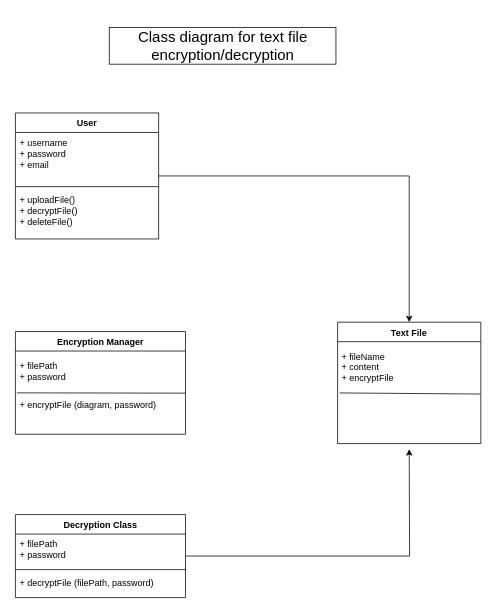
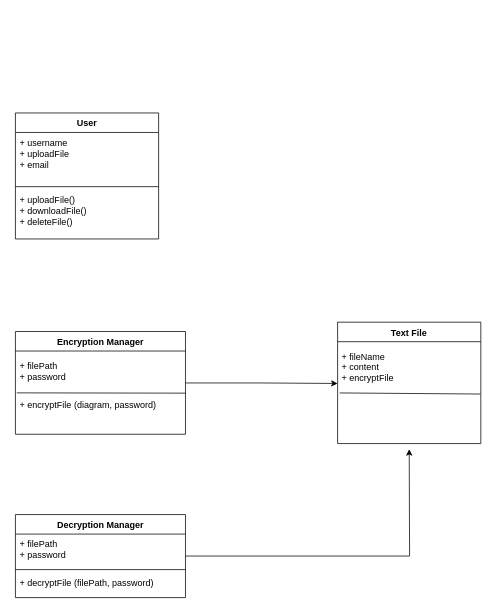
- <mxCell id="25" value="Class diagram for text file encryption/decryption" style="text;html=1;align=center;verticalAlign=middle;whiteSpace=wrap;rounded=0;fontFamily=Helvetica;fontSize=20;labelBackgroundColor=none;labelBorderColor=default;" vertex="1" parent="2"><mxGeometry x="124.23" width="305" height="80" as="geometry" /></mxCell>
- <mxCell id="10" value="+ username&lt;div&gt;+ password&lt;/div&gt;&lt;div&gt;+ email&lt;/div&gt;" style="text;strokeColor=none;fillColor=none;align=left;verticalAlign=top;spacingLeft=4;spacingRight=4;overflow=hidden;rotatable=0;points=[[0,0.5],[1,0.5]];portConstraint=eastwest;whiteSpace=wrap;html=1;spacingTop=1;spacingBottom=7;" vertex="1" parent="9"><mxGeometry y="26" width="190.769" height="67.191" as="geometry" /></mxCell>
+ <mxCell id="10" value="+ username&lt;div&gt;+ uploadFile&lt;/div&gt;&lt;div&gt;+ email&lt;/div&gt;" style="text;strokeColor=none;fillColor=none;align=left;verticalAlign=top;spacingLeft=4;spacingRight=4;overflow=hidden;rotatable=0;points=[[0,0.5],[1,0.5]];portConstraint=eastwest;whiteSpace=wrap;html=1;spacingTop=1;spacingBottom=7;" vertex="1" parent="9"><mxGeometry y="26" width="190.769" height="67.191" as="geometry" /></mxCell>
- <mxCell id="12" value="+ uploadFile()&lt;div&gt;+ decryptFile()&lt;/div&gt;&lt;div&gt;+ deleteFile()&amp;nbsp;&lt;/div&gt;" style="text;strokeColor=none;fillColor=none;align=left;verticalAlign=top;spacingLeft=4;spacingRight=4;overflow=hidden;rotatable=0;points=[[0,0.5],[1,0.5]];portConstraint=eastwest;whiteSpace=wrap;html=1;" vertex="1" parent="9"><mxGeometry y="103.145" width="190.769" height="64.702" as="geometry" /></mxCell>
+ <mxCell id="12" value="+ uploadFile()&lt;div&gt;+ downloadFile()&lt;/div&gt;&lt;div&gt;+ deleteFile()&amp;nbsp;&lt;/div&gt;" style="text;strokeColor=none;fillColor=none;align=left;verticalAlign=top;spacingLeft=4;spacingRight=4;overflow=hidden;rotatable=0;points=[[0,0.5],[1,0.5]];portConstraint=eastwest;whiteSpace=wrap;html=1;" vertex="1" parent="9"><mxGeometry y="103.145" width="190.769" height="64.702" as="geometry" /></mxCell>
- <mxCell id="8" style="edgeStyle=orthogonalEdgeStyle;rounded=0;orthogonalLoop=1;jettySize=auto;html=1;entryX=0.5;entryY=0;entryDx=0;entryDy=0;" edge="1" parent="2" source="9" target="4"><mxGeometry relative="1" as="geometry" /></mxCell>
+ <mxCell id="23" style="edgeStyle=orthogonalEdgeStyle;rounded=0;orthogonalLoop=1;jettySize=auto;html=1;entryX=0;entryY=0.734;entryDx=0;entryDy=0;entryPerimeter=0;" edge="1" parent="2" source="19" target="5"><mxGeometry relative="1" as="geometry" /></mxCell>
- <mxCell id="14" value="Decryption Class" style="swimlane;fontStyle=1;align=center;verticalAlign=top;childLayout=stackLayout;horizontal=1;startSize=26;horizontalStack=0;resizeParent=1;resizeParentMax=0;resizeLast=0;collapsible=1;marginBottom=0;whiteSpace=wrap;html=1;" vertex="1" parent="2"><mxGeometry y="665.038" width="226.538" height="110.611" as="geometry" /></mxCell>
+ <mxCell id="14" value="Decryption Manager" style="swimlane;fontStyle=1;align=center;verticalAlign=top;childLayout=stackLayout;horizontal=1;startSize=26;horizontalStack=0;resizeParent=1;resizeParentMax=0;resizeLast=0;collapsible=1;marginBottom=0;whiteSpace=wrap;html=1;" vertex="1" parent="2"><mxGeometry y="665.038" width="226.538" height="110.611" as="geometry" /></mxCell>
